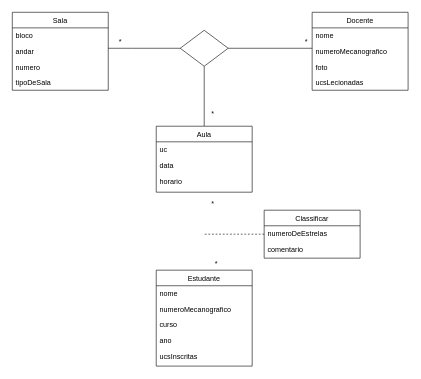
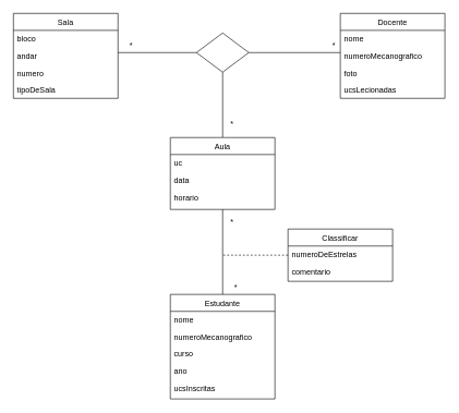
+ <mxCell id="2" style="edgeStyle=orthogonalEdgeStyle;rounded=0;orthogonalLoop=1;jettySize=auto;html=1;exitX=0.5;exitY=0;exitDx=0;exitDy=0;entryX=0.5;entryY=1;entryDx=0;entryDy=0;endArrow=none;endFill=0;" parent="1" source="3" target="25" edge="1"><mxGeometry relative="1" as="geometry"><Array as="points"><mxPoint x="340" y="350" /><mxPoint x="340" y="350" /></Array></mxGeometry></mxCell>
